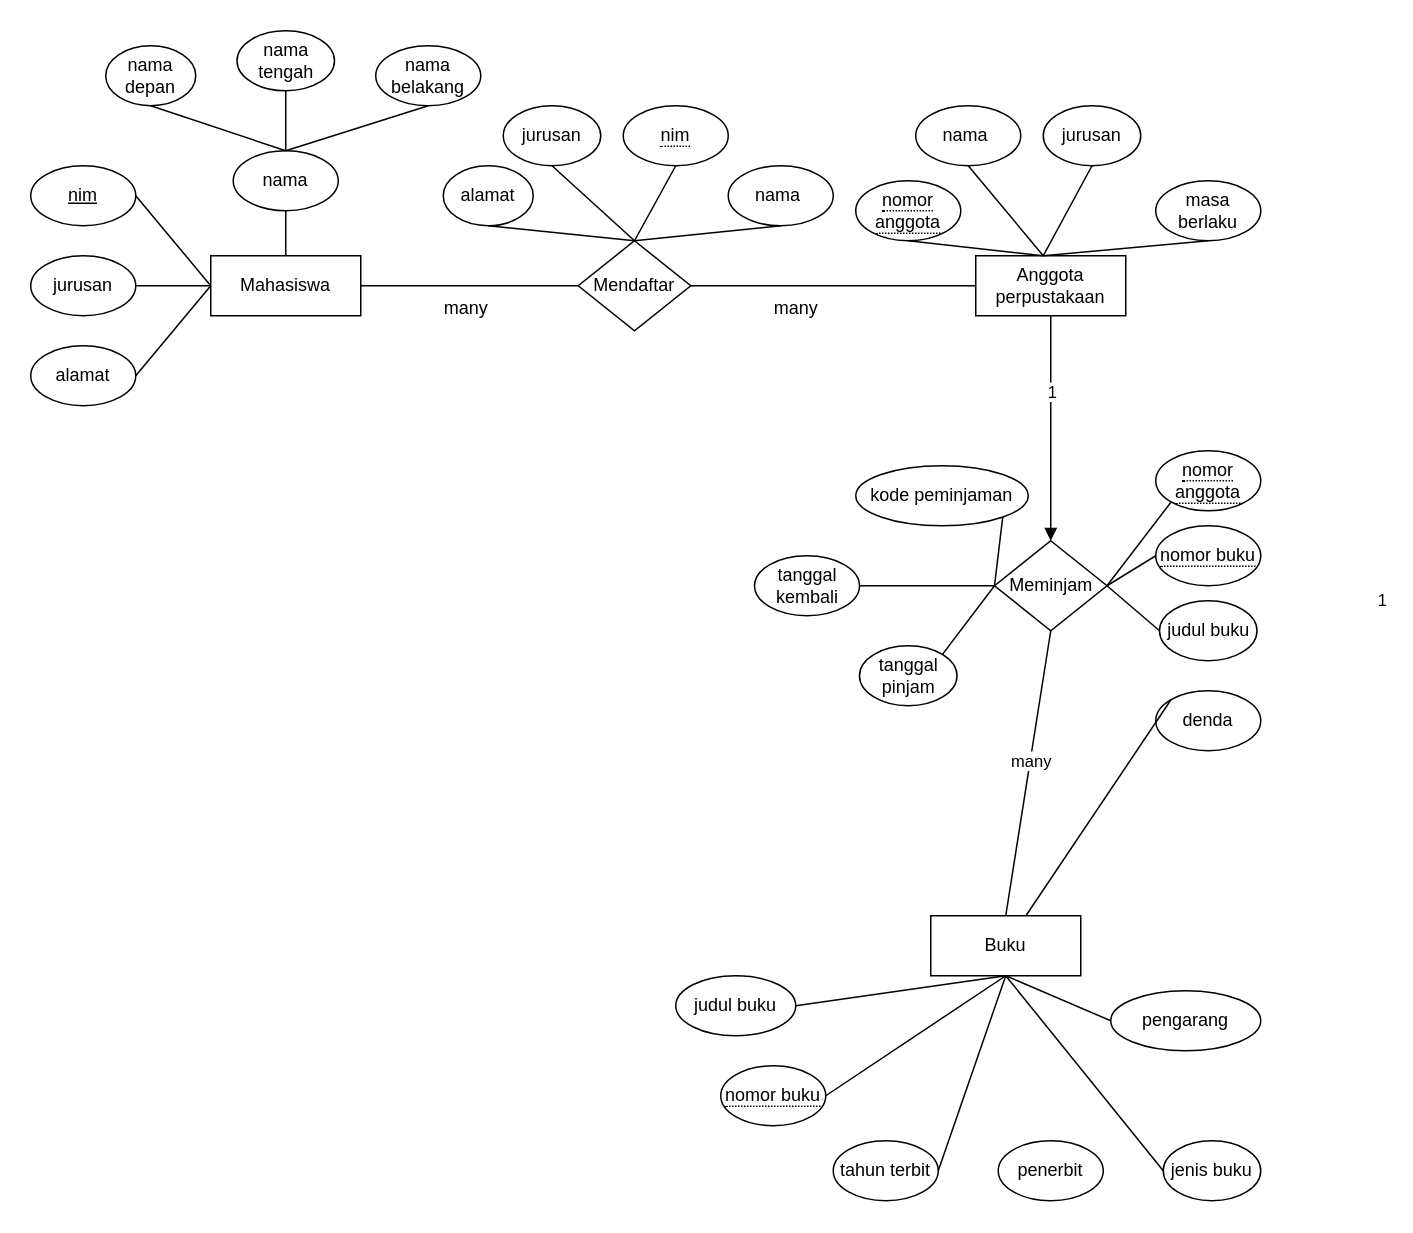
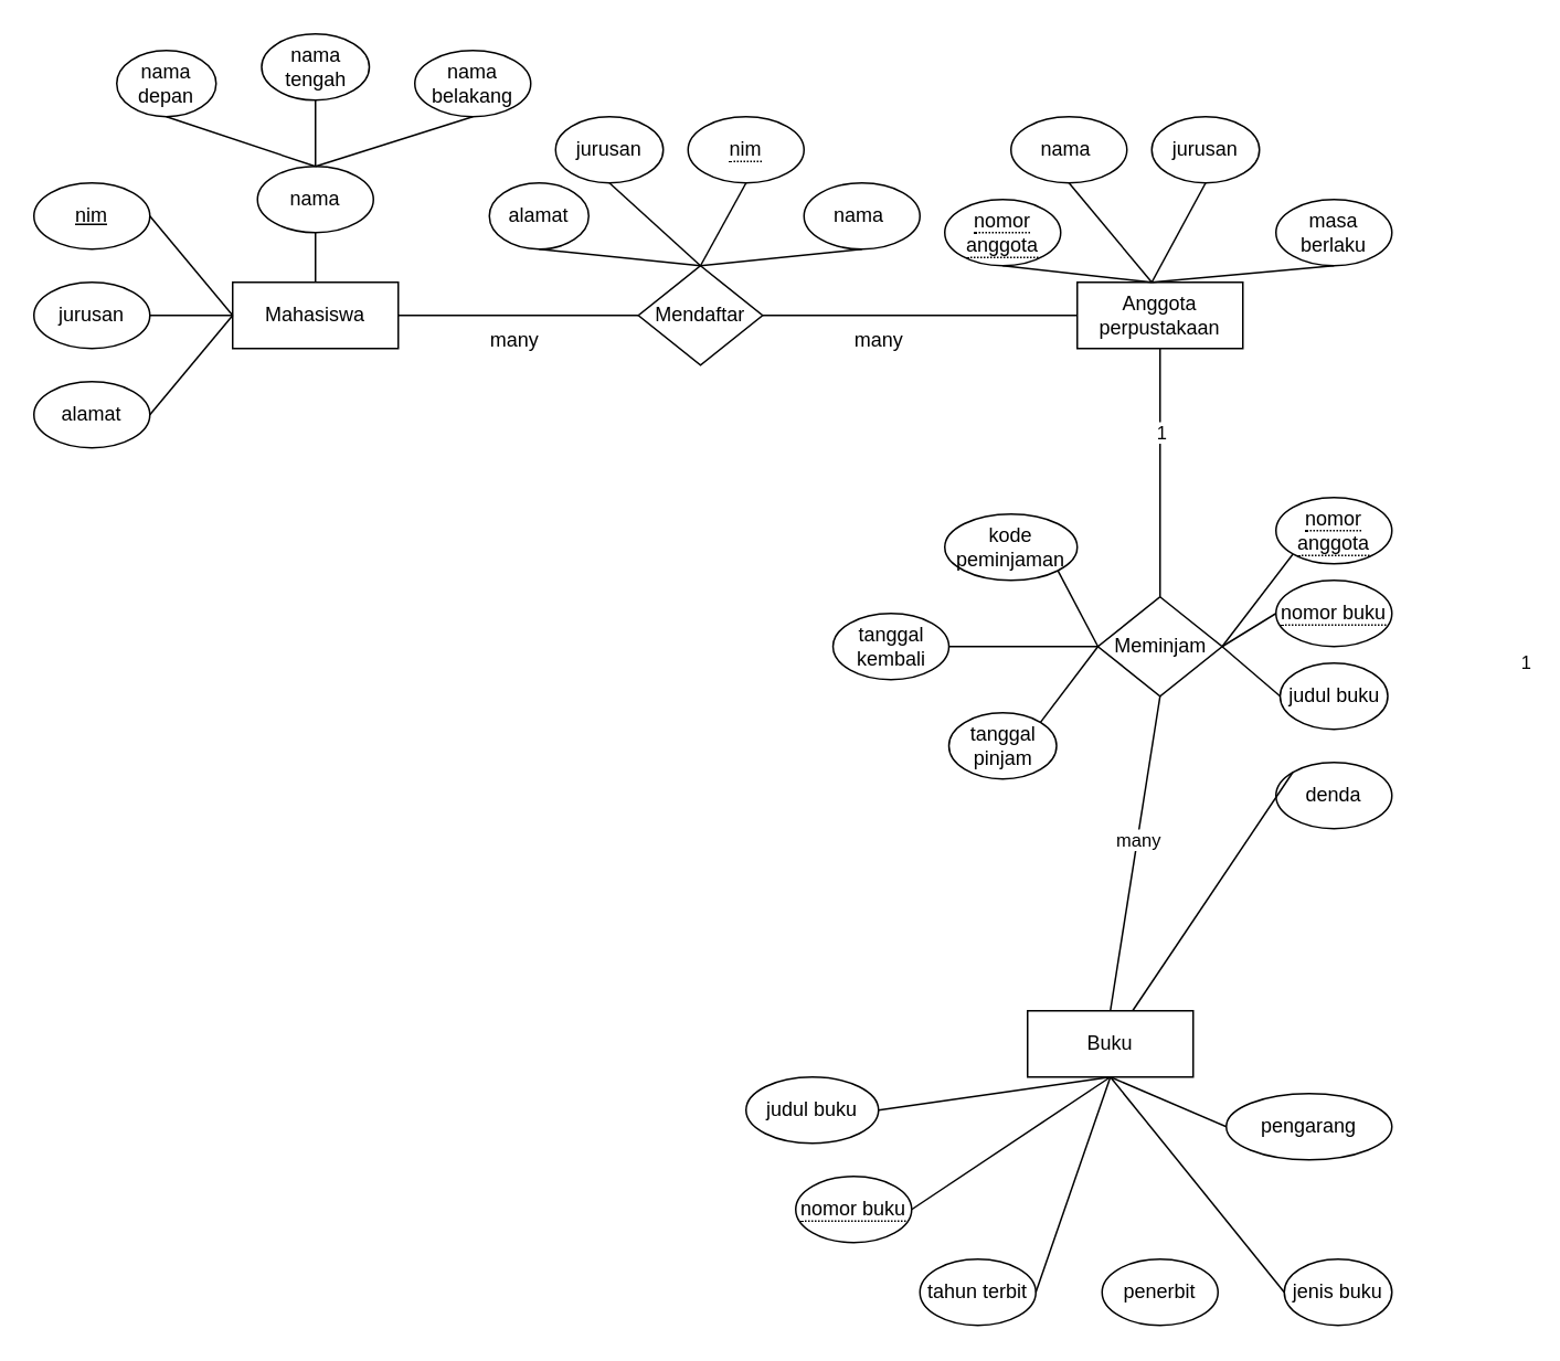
- <mxCell id="43" value="kode peminjaman" style="ellipse;whiteSpace=wrap;html=1;align=center;" vertex="1" parent="1"><mxGeometry x="570" y="310" width="115" height="40" as="geometry" /></mxCell>
+ <mxCell id="43" value="kode peminjaman" style="ellipse;whiteSpace=wrap;html=1;align=center;" vertex="1" parent="1"><mxGeometry x="570" y="310" width="80" height="40" as="geometry" /></mxCell>
- <mxCell id="38" value="" style="endArrow=block;html=1;rounded=0;exitX=0.5;exitY=1;exitDx=0;exitDy=0;entryX=0.5;entryY=0;entryDx=0;entryDy=0;" edge="1" parent="1" source="29" target="40"><mxGeometry relative="1" as="geometry"><mxPoint x="760" y="260" as="sourcePoint" /><mxPoint x="700" y="240" as="targetPoint" /></mxGeometry></mxCell>
+ <mxCell id="38" value="" style="endArrow=none;html=1;rounded=0;exitX=0.5;exitY=1;exitDx=0;exitDy=0;entryX=0.5;entryY=0;entryDx=0;entryDy=0;" edge="1" parent="1" source="29" target="40"><mxGeometry relative="1" as="geometry"><mxPoint x="760" y="260" as="sourcePoint" /><mxPoint x="700" y="240" as="targetPoint" /></mxGeometry></mxCell>
